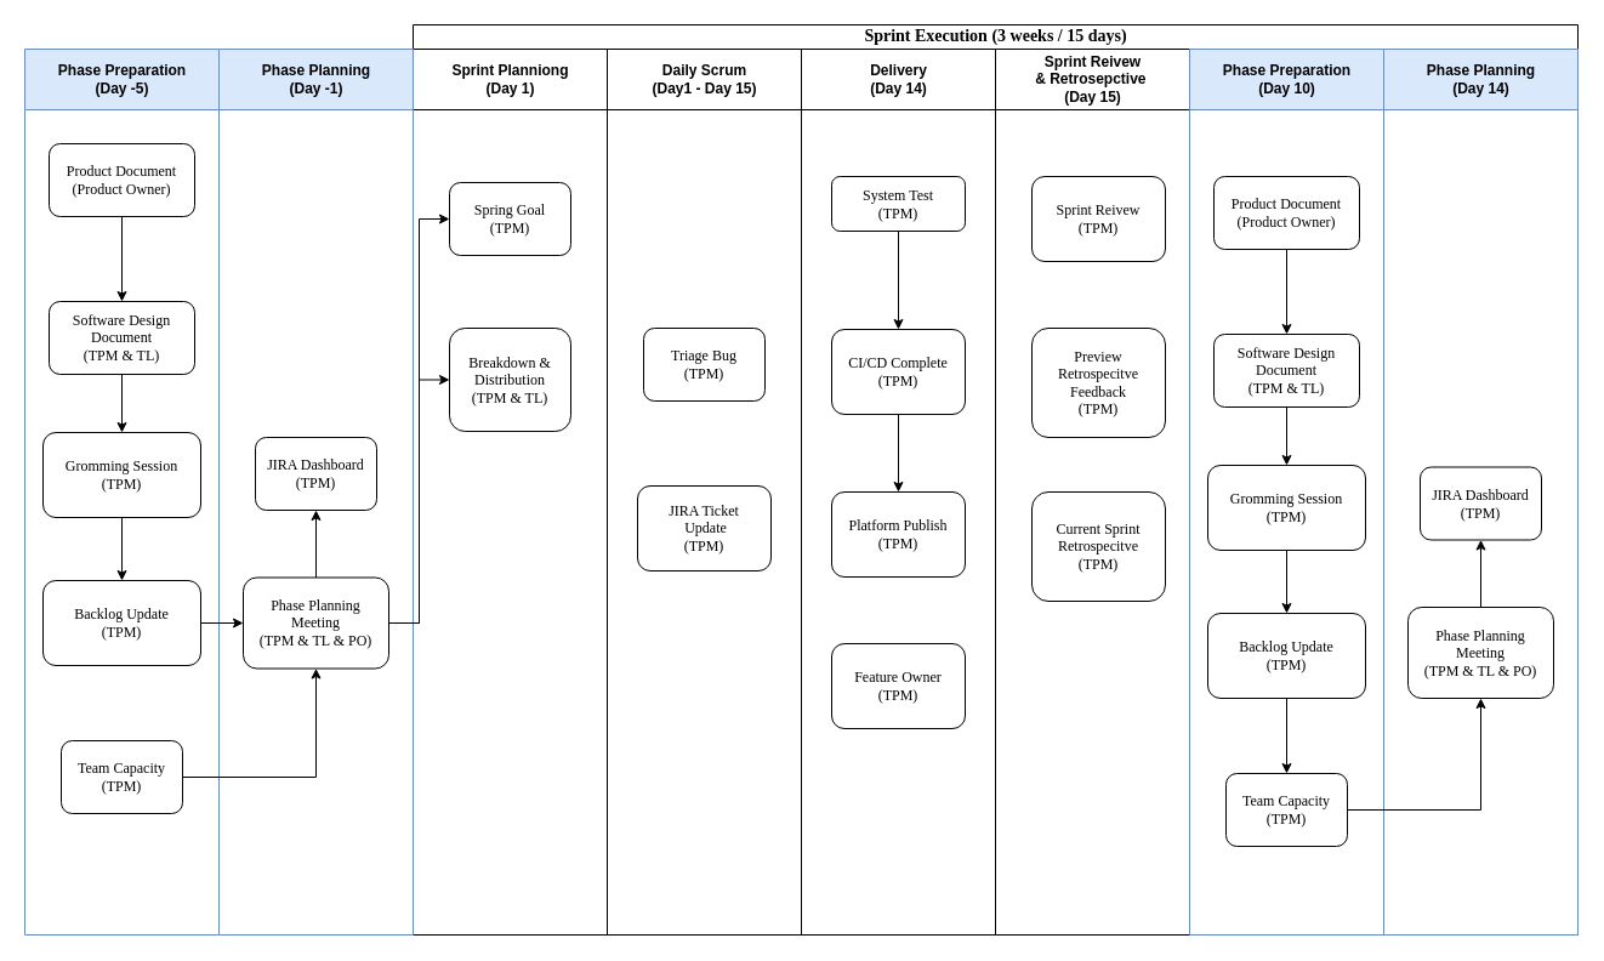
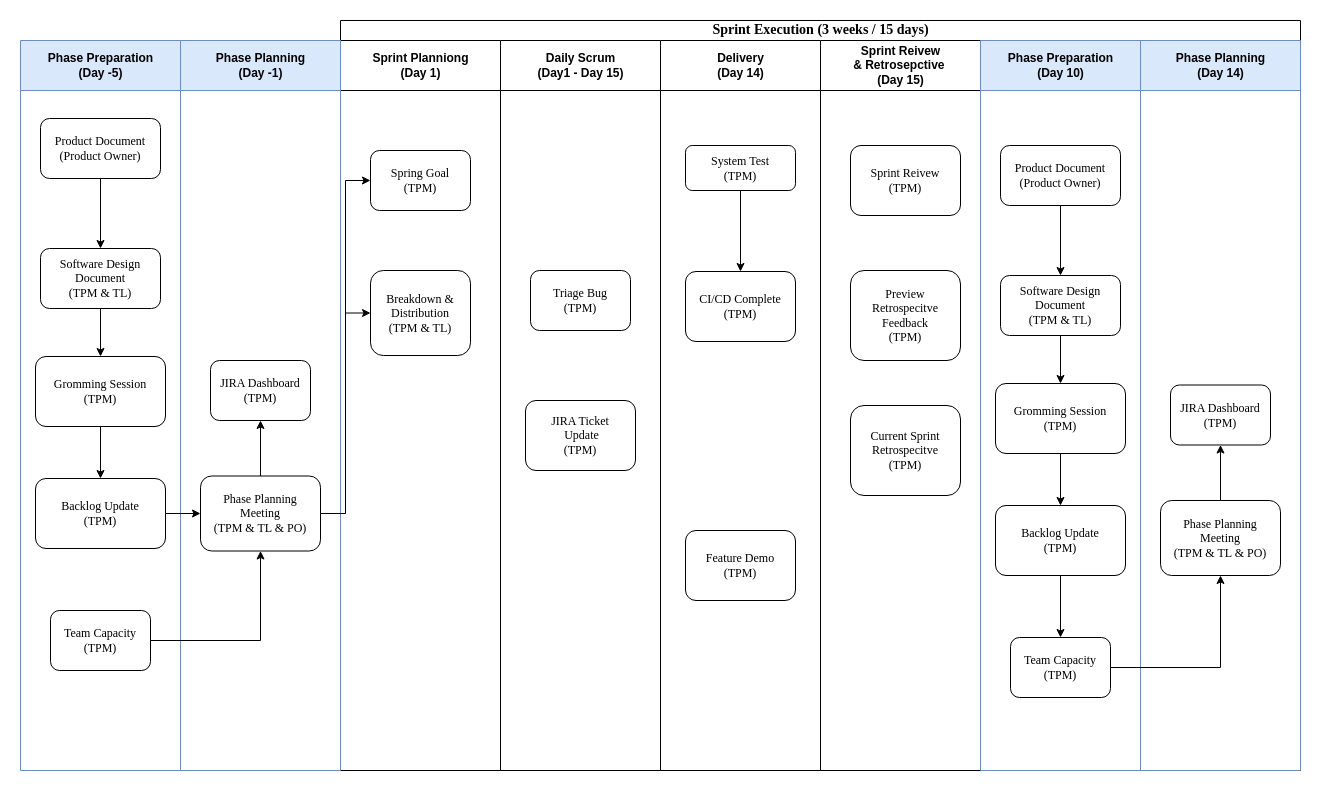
- <mxCell id="12" style="edgeStyle=orthogonalEdgeStyle;rounded=0;orthogonalLoop=1;jettySize=auto;html=1;entryX=0.5;entryY=0;entryDx=0;entryDy=0;" edge="1" parent="9" source="13" target="14"><mxGeometry relative="1" as="geometry" /></mxCell>
- <mxCell id="14" value="&lt;span style=&quot;font-size: 12px;&quot;&gt;Platform Publish&lt;/span&gt;&lt;div&gt;&lt;span style=&quot;font-size: 12px;&quot;&gt;(TPM)&lt;/span&gt;&lt;/div&gt;" style="rounded=1;whiteSpace=wrap;html=1;shadow=0;labelBackgroundColor=none;strokeWidth=1;fontFamily=Verdana;fontSize=8;align=center;" vertex="1" parent="9"><mxGeometry x="25" y="365" width="110" height="70" as="geometry" /></mxCell>
- <mxCell id="15" value="&lt;span style=&quot;font-size: 12px; background-color: transparent; color: light-dark(rgb(0, 0, 0), rgb(255, 255, 255));&quot;&gt;Feature Owner&lt;/span&gt;&lt;div&gt;&lt;span style=&quot;font-size: 12px; background-color: transparent; color: light-dark(rgb(0, 0, 0), rgb(255, 255, 255));&quot;&gt;(TPM)&lt;/span&gt;&lt;/div&gt;" style="rounded=1;whiteSpace=wrap;html=1;shadow=0;labelBackgroundColor=none;strokeWidth=1;fontFamily=Verdana;fontSize=8;align=center;" vertex="1" parent="9"><mxGeometry x="25" y="490" width="110" height="70" as="geometry" /></mxCell>
+ <mxCell id="15" value="&lt;span style=&quot;font-size: 12px; background-color: transparent; color: light-dark(rgb(0, 0, 0), rgb(255, 255, 255));&quot;&gt;Feature Demo&lt;/span&gt;&lt;div&gt;&lt;span style=&quot;font-size: 12px; background-color: transparent; color: light-dark(rgb(0, 0, 0), rgb(255, 255, 255));&quot;&gt;(TPM)&lt;/span&gt;&lt;/div&gt;" style="rounded=1;whiteSpace=wrap;html=1;shadow=0;labelBackgroundColor=none;strokeWidth=1;fontFamily=Verdana;fontSize=8;align=center;" vertex="1" parent="9"><mxGeometry x="25" y="490" width="110" height="70" as="geometry" /></mxCell>
